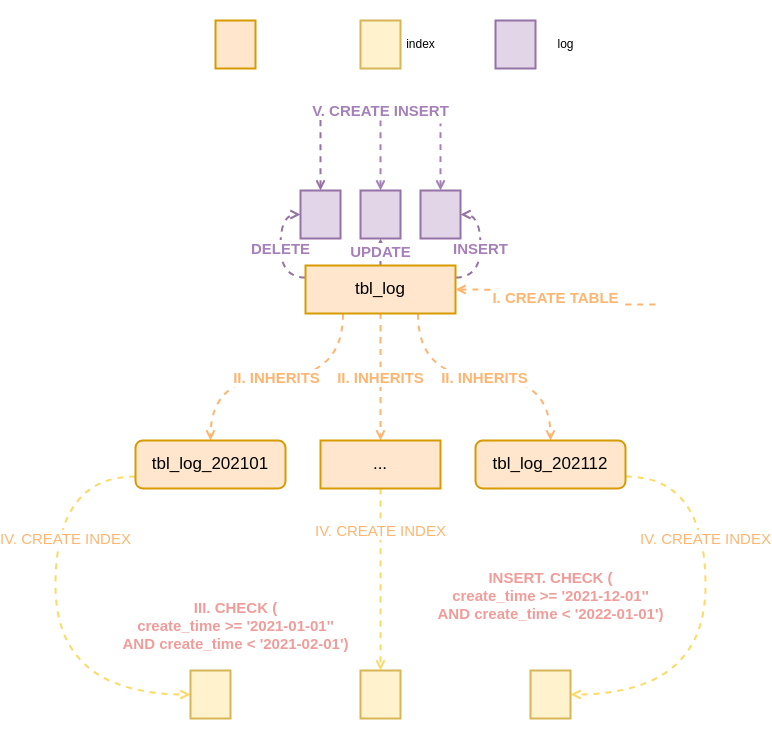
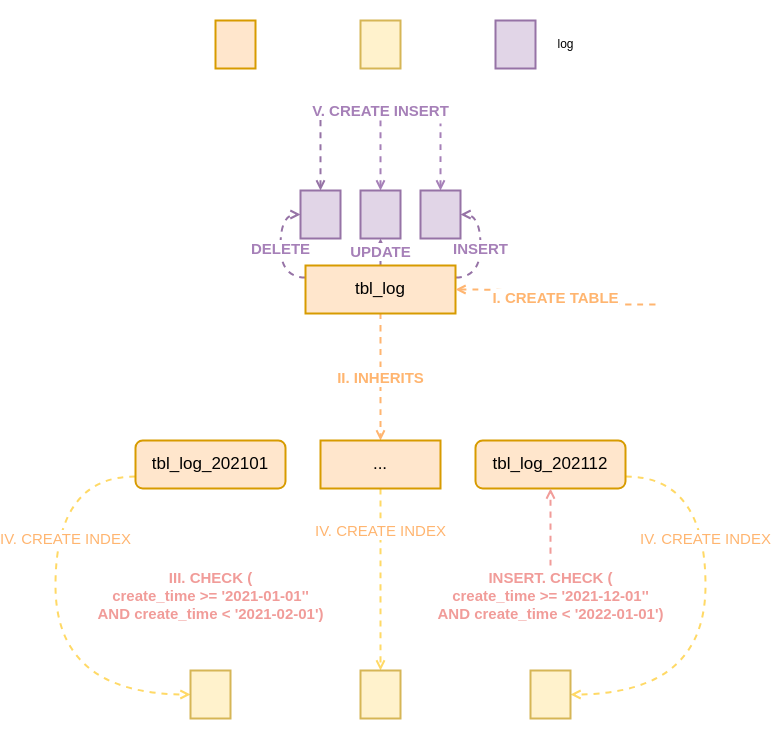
- <mxCell id="20" value="index" style="text;html=1;align=center;verticalAlign=middle;resizable=0;points=[];autosize=1;fontSize=12;" parent="1" vertex="1"><mxGeometry x="365" y="34" width="40" height="20" as="geometry" /></mxCell>
- <mxCell id="4" value="II. INHERITS" style="edgeStyle=orthogonalEdgeStyle;curved=1;rounded=0;orthogonalLoop=1;jettySize=auto;html=1;exitX=0.75;exitY=1;exitDx=0;exitDy=0;entryX=0.5;entryY=0;entryDx=0;entryDy=0;dashed=1;endArrow=open;endFill=0;strokeWidth=2;fillColor=#ffe6cc;strokeColor=#FFB570;fontColor=#FFB570;fontSize=15;fontStyle=1" parent="1" source="8" target="14" edge="1"><mxGeometry relative="1" as="geometry" /></mxCell>
- <mxCell id="2" value="II. INHERITS" style="edgeStyle=orthogonalEdgeStyle;curved=1;rounded=0;orthogonalLoop=1;jettySize=auto;html=1;exitX=0.25;exitY=1;exitDx=0;exitDy=0;entryX=0.5;entryY=0;entryDx=0;entryDy=0;dashed=1;endArrow=open;endFill=0;strokeWidth=2;fillColor=#ffe6cc;strokeColor=#FFB570;fontColor=#FFB570;fontSize=15;fontStyle=1" parent="1" source="8" target="10" edge="1"><mxGeometry relative="1" as="geometry" /></mxCell>
+ <mxCell id="16" value="" style="edgeStyle=orthogonalEdgeStyle;curved=1;rounded=0;orthogonalLoop=1;jettySize=auto;html=1;dashed=1;fontSize=15;endArrow=open;endFill=0;strokeWidth=2;fontColor=#F19C99;strokeColor=#F19C99;" parent="1" source="17" target="14" edge="1"><mxGeometry relative="1" as="geometry" /></mxCell>
- <mxCell id="15" value="III. CHECK (&lt;br style=&quot;font-size: 15px&quot;&gt;create_time &amp;gt;= '2021-01-01''&lt;br style=&quot;font-size: 15px&quot;&gt;AND create_time &amp;lt; '2021-02-01')" style="text;html=1;align=center;verticalAlign=middle;resizable=0;points=[];autosize=1;strokeColor=none;fontStyle=1;fontSize=15;fontColor=#F19C99;" parent="1" vertex="1"><mxGeometry x="80" y="595" width="240" height="60" as="geometry" /></mxCell>
+ <mxCell id="15" value="III. CHECK (&lt;br style=&quot;font-size: 15px&quot;&gt;create_time &amp;gt;= '2021-01-01''&lt;br style=&quot;font-size: 15px&quot;&gt;AND create_time &amp;lt; '2021-02-01')" style="text;html=1;align=center;verticalAlign=middle;resizable=0;points=[];autosize=1;strokeColor=none;fontStyle=1;fontSize=15;fontColor=#F19C99;" parent="1" vertex="1"><mxGeometry x="55" y="565" width="240" height="60" as="geometry" /></mxCell>
